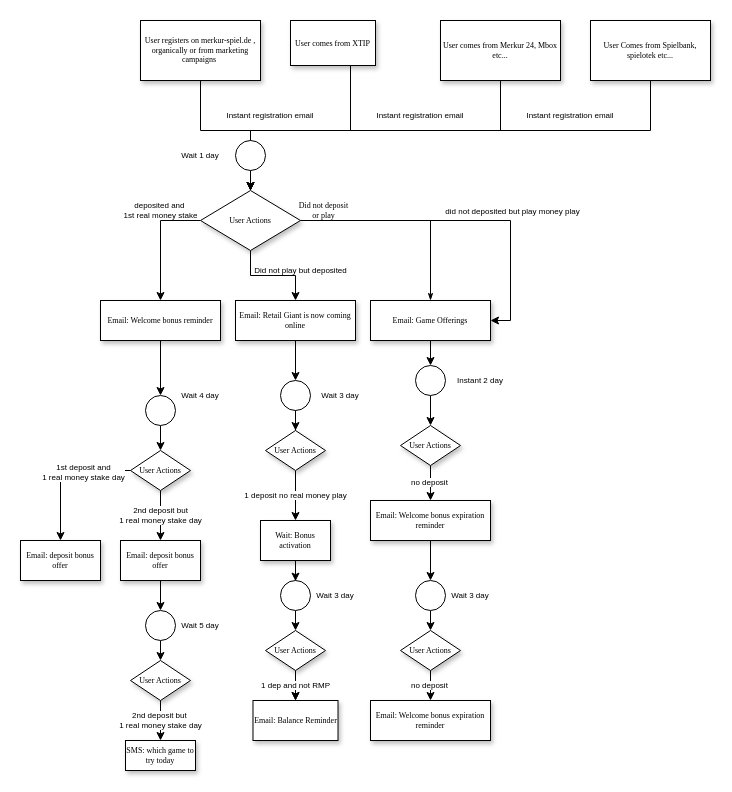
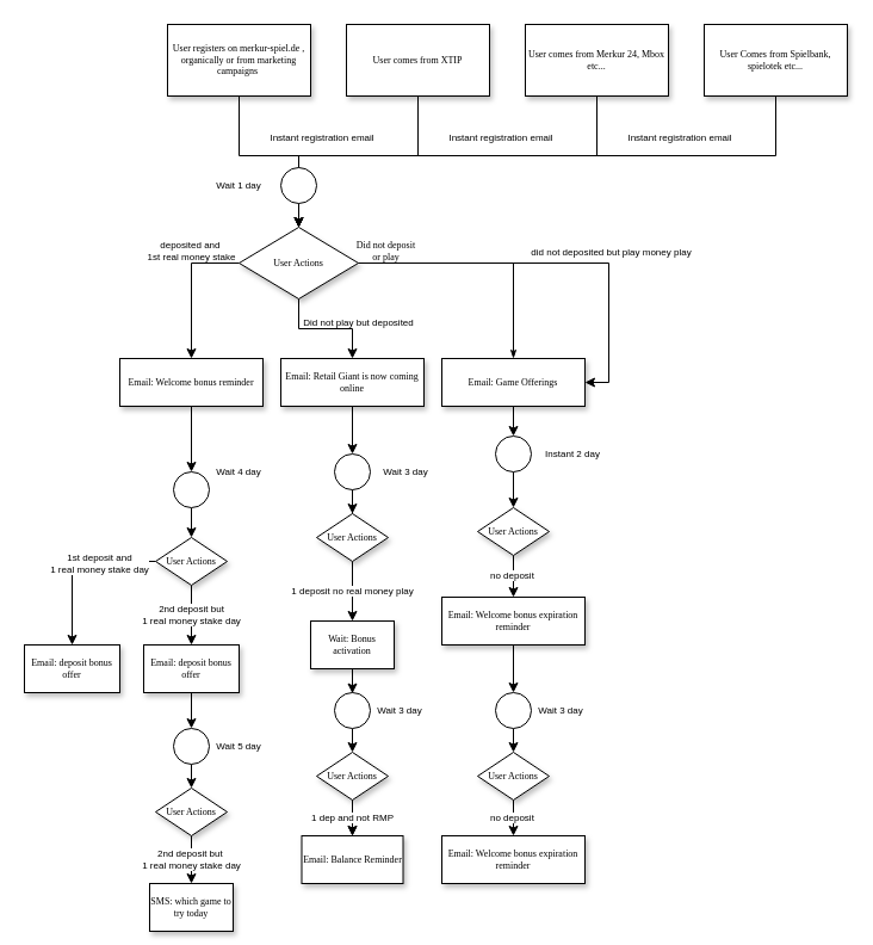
- <mxCell id="16" value="User comes from XTIP" style="rounded=0;whiteSpace=wrap;html=1;shadow=1;labelBackgroundColor=none;strokeWidth=1;fontFamily=Verdana;fontSize=8;align=center;" vertex="1" parent="1"><mxGeometry x="290" y="20" width="85" height="45" as="geometry" /></mxCell>
+ <mxCell id="16" value="User comes from XTIP" style="rounded=0;whiteSpace=wrap;html=1;shadow=1;labelBackgroundColor=none;strokeWidth=1;fontFamily=Verdana;fontSize=8;align=center;" vertex="1" parent="1"><mxGeometry x="290" y="20" width="120" height="60" as="geometry" /></mxCell>
- <mxCell id="70" value="SMS: which game to try today" style="whiteSpace=wrap;html=1;rounded=0;shadow=1;fontFamily=Verdana;fontSize=8;strokeWidth=1;" vertex="1" parent="1"><mxGeometry x="125" y="740" width="70" height="30" as="geometry" /></mxCell>
+ <mxCell id="70" value="SMS: which game to try today" style="whiteSpace=wrap;html=1;rounded=0;shadow=1;fontFamily=Verdana;fontSize=8;strokeWidth=1;" vertex="1" parent="1"><mxGeometry x="125" y="740" width="70" height="40" as="geometry" /></mxCell>
